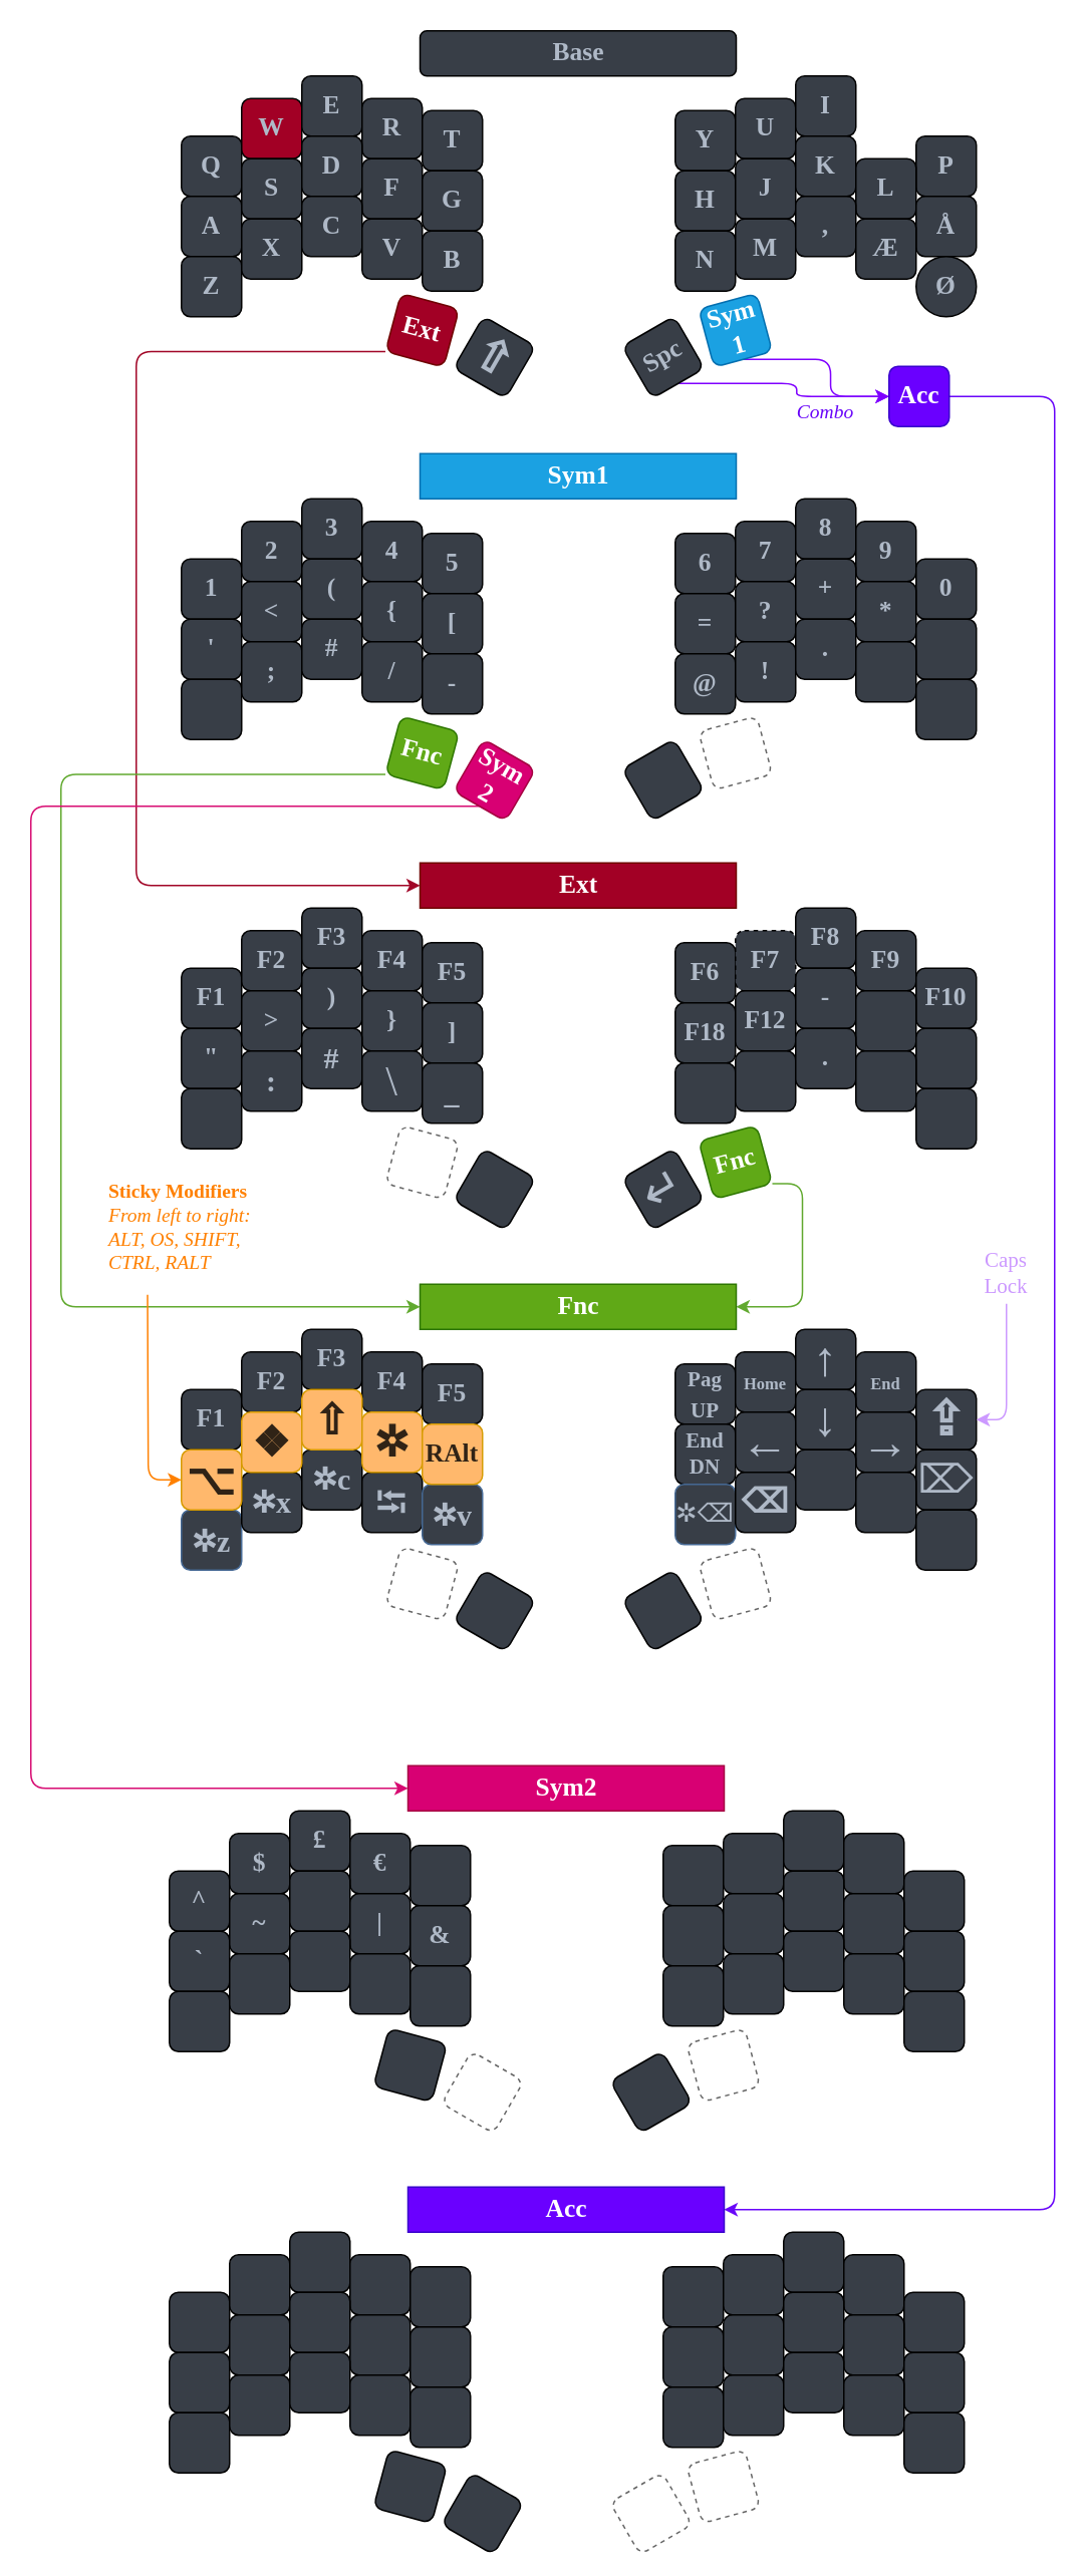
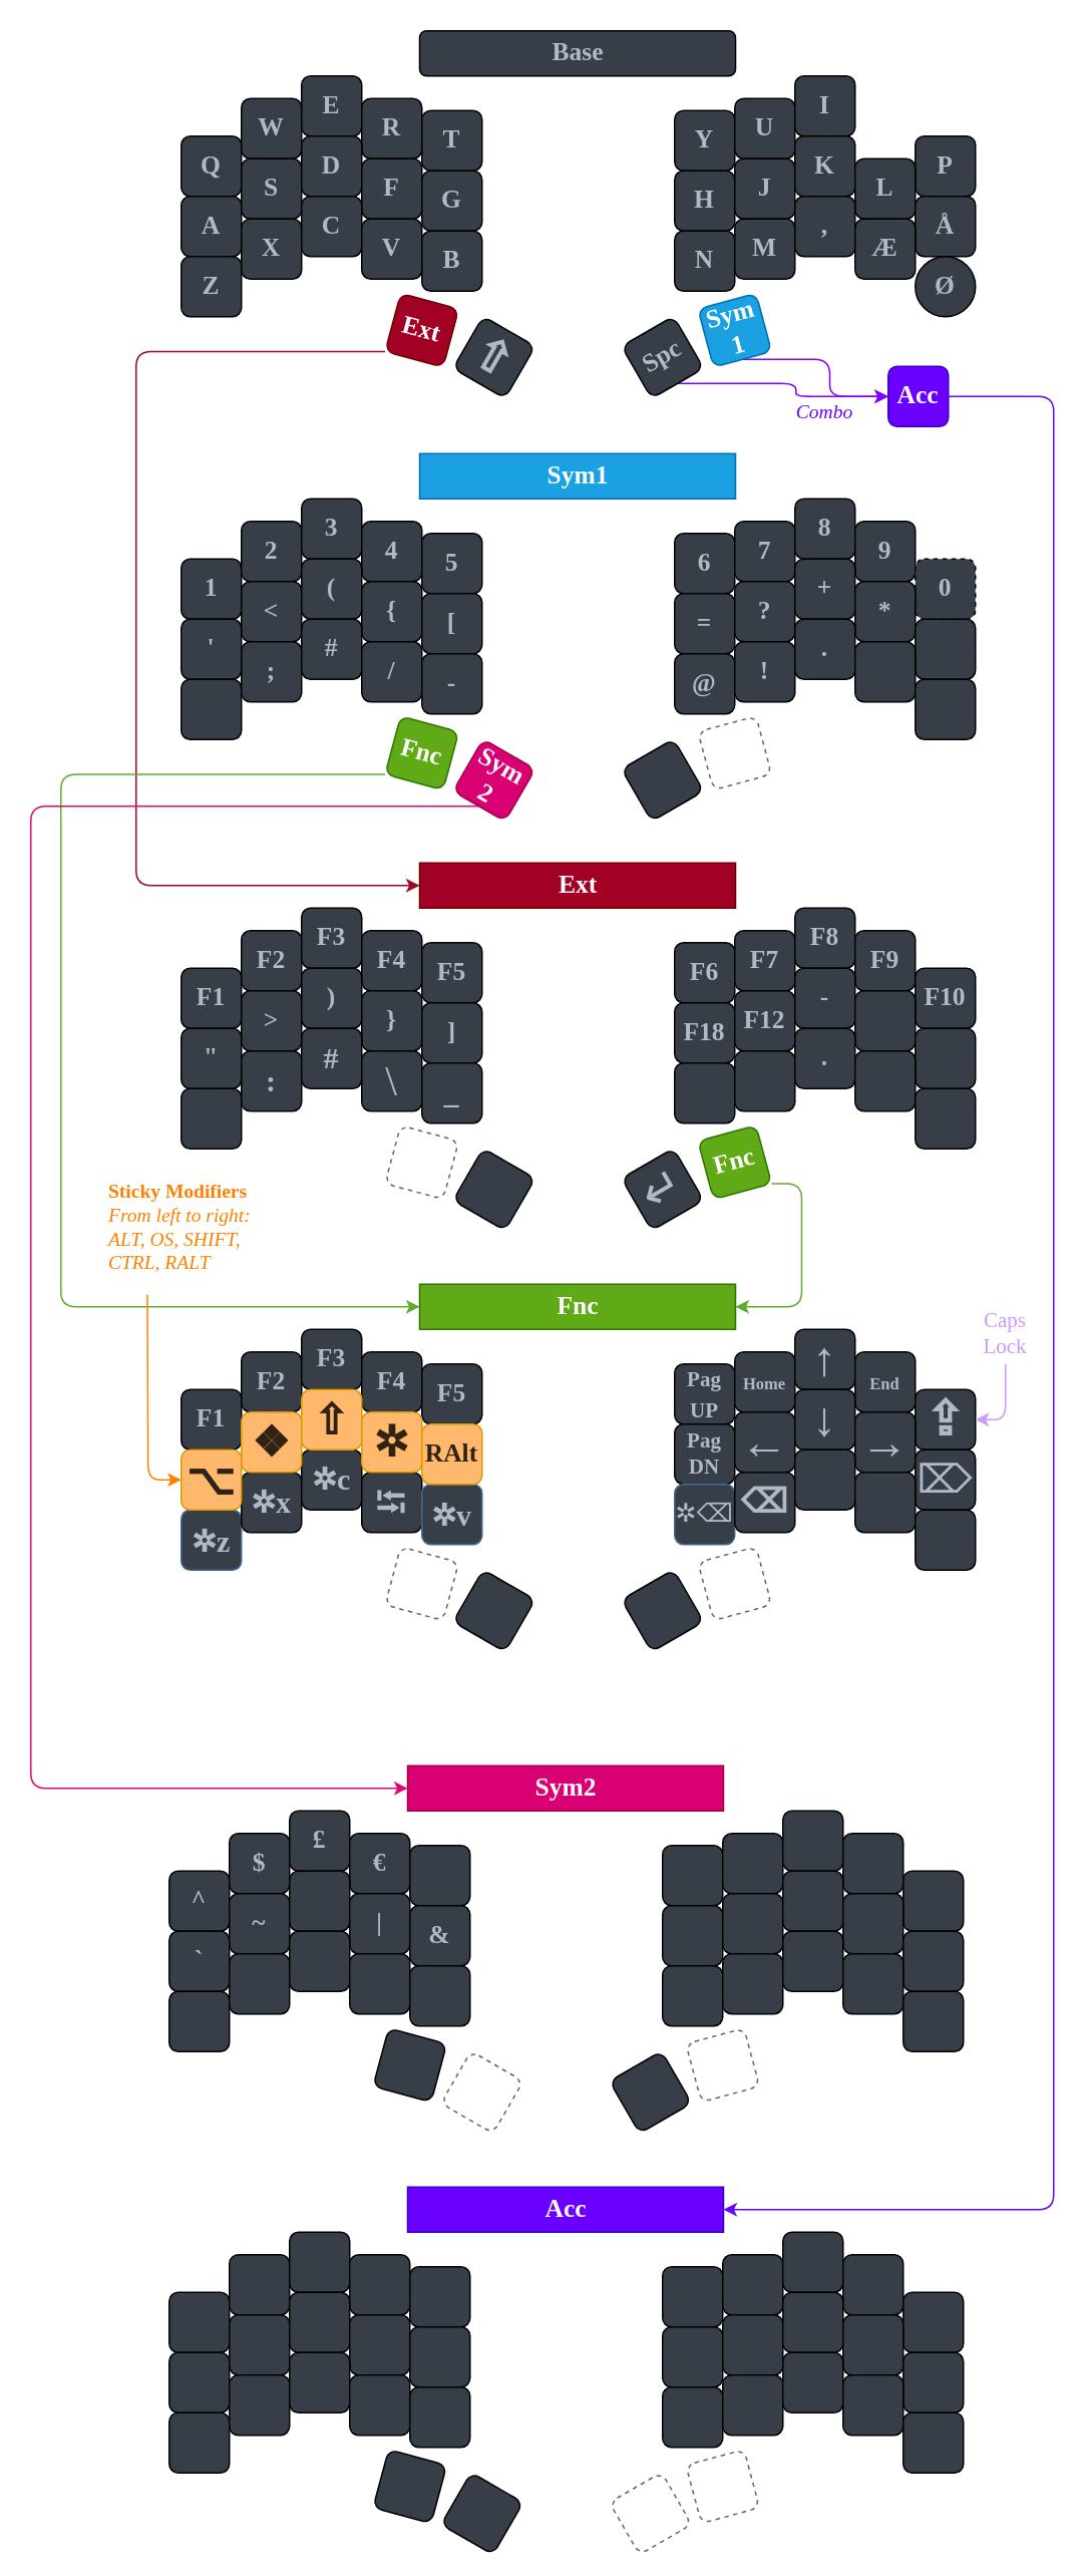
- <mxCell id="3" value="W" style="whiteSpace=wrap;html=1;aspect=fixed;fontSize=17;fontFamily=Verdana;fontStyle=1;fontColor=#AFB9C7;fillColor=#a20025;rounded=1;" parent="1" vertex="1"><mxGeometry x="160" y="65" width="40" height="40" as="geometry" /></mxCell>
+ <mxCell id="3" value="W" style="whiteSpace=wrap;html=1;aspect=fixed;fontSize=17;fontFamily=Verdana;fontStyle=1;fontColor=#AFB9C7;fillColor=#383E47;rounded=1;" parent="1" vertex="1"><mxGeometry x="160" y="65" width="40" height="40" as="geometry" /></mxCell>
- <mxCell id="62" value="0" style="whiteSpace=wrap;html=1;aspect=fixed;fontSize=17;fontFamily=Verdana;fontStyle=1;fontColor=#AFB9C7;fillColor=#383E47;rounded=1;" parent="1" vertex="1"><mxGeometry x="608" y="371" width="40" height="40" as="geometry" /></mxCell>
+ <mxCell id="62" value="0" style="whiteSpace=wrap;html=1;aspect=fixed;fontSize=17;fontFamily=Verdana;fontStyle=1;fontColor=#AFB9C7;fillColor=#383E47;rounded=1;dashed=1;" parent="1" vertex="1"><mxGeometry x="608" y="371" width="40" height="40" as="geometry" /></mxCell>
- <mxCell id="94" value="F7" style="whiteSpace=wrap;html=1;aspect=fixed;fontSize=17;fontFamily=Verdana;fontStyle=1;fontColor=#AFB9C7;fillColor=#383E47;rounded=1;dashed=1;" parent="1" vertex="1"><mxGeometry x="488" y="618" width="40" height="40" as="geometry" /></mxCell>
+ <mxCell id="94" value="F7" style="whiteSpace=wrap;html=1;aspect=fixed;fontSize=17;fontFamily=Verdana;fontStyle=1;fontColor=#AFB9C7;fillColor=#383E47;rounded=1;" parent="1" vertex="1"><mxGeometry x="488" y="618" width="40" height="40" as="geometry" /></mxCell>
- <mxCell id="187" value="Caps&lt;br&gt;Lock" style="text;html=1;align=center;verticalAlign=middle;whiteSpace=wrap;rounded=0;shadow=0;glass=0;sketch=0;fontFamily=Verdana;fontSize=14;fillColor=none;fontColor=#CC99FF;" parent="1" vertex="1"><mxGeometry x="648" y="826" width="40" height="40" as="geometry" /></mxCell>
+ <mxCell id="187" value="Caps&lt;br&gt;Lock" style="text;html=1;align=center;verticalAlign=middle;whiteSpace=wrap;rounded=0;shadow=0;glass=0;sketch=0;fontFamily=Verdana;fontSize=14;fillColor=none;fontColor=#CC99FF;" parent="1" vertex="1"><mxGeometry x="648" y="866" width="40" height="40" as="geometry" /></mxCell>
- <mxCell id="131" value="&lt;span style=&quot;font-size: 14px;&quot;&gt;End&lt;/span&gt;&lt;br style=&quot;font-size: 14px;&quot;&gt;&lt;span style=&quot;font-size: 14px;&quot;&gt;DN&lt;/span&gt;" style="whiteSpace=wrap;html=1;aspect=fixed;fontSize=14;fontFamily=Verdana;fontStyle=1;fontColor=#AFB9C7;fillColor=#383E47;rounded=1;" parent="1" vertex="1"><mxGeometry x="448" y="946" width="40" height="40" as="geometry" /></mxCell>
+ <mxCell id="131" value="&lt;span style=&quot;font-size: 14px;&quot;&gt;Pag&lt;/span&gt;&lt;br style=&quot;font-size: 14px;&quot;&gt;&lt;span style=&quot;font-size: 14px;&quot;&gt;DN&lt;/span&gt;" style="whiteSpace=wrap;html=1;aspect=fixed;fontSize=14;fontFamily=Verdana;fontStyle=1;fontColor=#AFB9C7;fillColor=#383E47;rounded=1;" parent="1" vertex="1"><mxGeometry x="448" y="946" width="40" height="40" as="geometry" /></mxCell>
